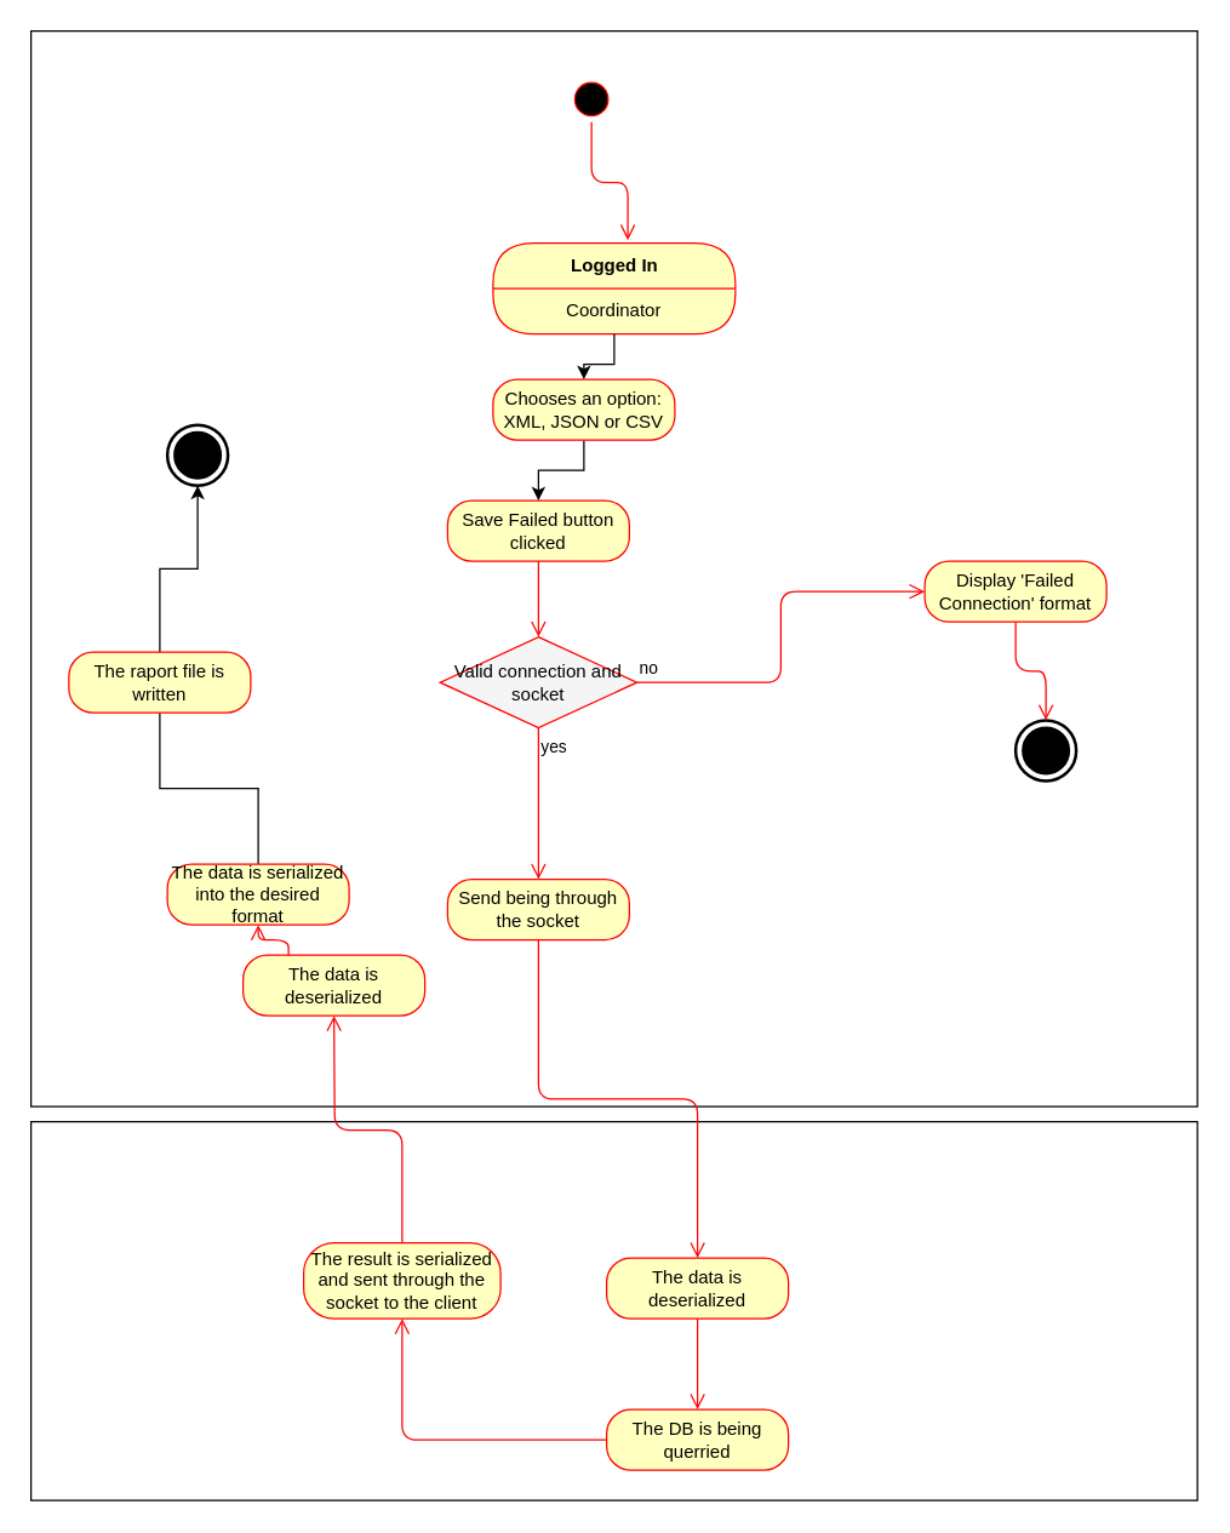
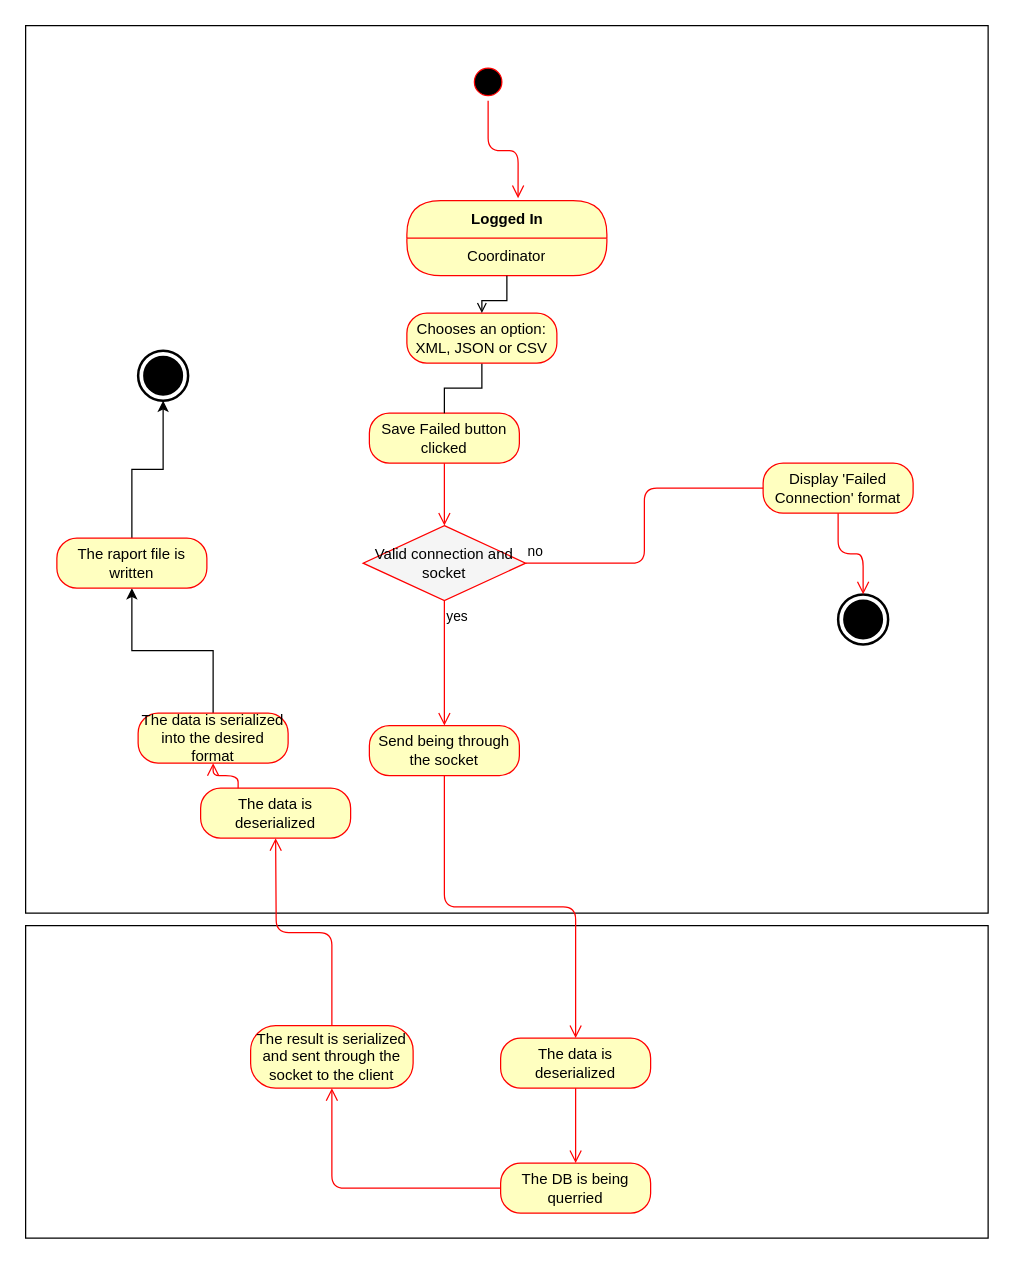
- <mxCell id="31" style="edgeStyle=orthogonalEdgeStyle;rounded=0;orthogonalLoop=1;jettySize=auto;html=1;exitX=0.5;exitY=1;exitDx=0;exitDy=0;" edge="1" parent="1" source="21" target="30"><mxGeometry relative="1" as="geometry" /></mxCell>
+ <mxCell id="31" style="edgeStyle=orthogonalEdgeStyle;rounded=0;orthogonalLoop=1;jettySize=auto;html=1;exitX=0.5;exitY=1;exitDx=0;exitDy=0;endArrow=open;" edge="1" parent="1" source="21" target="30"><mxGeometry relative="1" as="geometry" /></mxCell>
- <mxCell id="29" style="edgeStyle=orthogonalEdgeStyle;rounded=0;orthogonalLoop=1;jettySize=auto;html=1;exitX=0.5;exitY=1;exitDx=0;exitDy=0;entryX=0.5;entryY=0;entryDx=0;entryDy=0;" edge="1" parent="1" source="30" target="3"><mxGeometry relative="1" as="geometry" /></mxCell>
+ <mxCell id="29" style="edgeStyle=orthogonalEdgeStyle;rounded=0;orthogonalLoop=1;jettySize=auto;html=1;exitX=0.5;exitY=1;exitDx=0;exitDy=0;entryX=0.5;entryY=0;entryDx=0;entryDy=0;endArrow=none;" edge="1" parent="1" source="30" target="3"><mxGeometry relative="1" as="geometry" /></mxCell>
- <mxCell id="19" value="no" style="edgeStyle=orthogonalEdgeStyle;html=1;align=left;verticalAlign=bottom;endArrow=open;endSize=8;strokeColor=#ff0000;entryX=0;entryY=0.5;entryDx=0;entryDy=0;" edge="1" parent="1" source="18" target="25"><mxGeometry x="-1" relative="1" as="geometry"><mxPoint x="600" y="390" as="targetPoint" /></mxGeometry></mxCell>
+ <mxCell id="19" value="no" style="edgeStyle=orthogonalEdgeStyle;html=1;align=left;verticalAlign=bottom;endArrow=none;endSize=8;strokeColor=#ff0000;entryX=0;entryY=0.5;entryDx=0;entryDy=0;" edge="1" parent="1" source="18" target="25"><mxGeometry x="-1" relative="1" as="geometry"><mxPoint x="600" y="390" as="targetPoint" /></mxGeometry></mxCell>
- <mxCell id="15" style="edgeStyle=orthogonalEdgeStyle;rounded=0;orthogonalLoop=1;jettySize=auto;html=1;exitX=0.5;exitY=0;exitDx=0;exitDy=0;endArrow=none;" edge="1" parent="1" source="16" target="33"><mxGeometry relative="1" as="geometry" /></mxCell>
+ <mxCell id="15" style="edgeStyle=orthogonalEdgeStyle;rounded=0;orthogonalLoop=1;jettySize=auto;html=1;exitX=0.5;exitY=0;exitDx=0;exitDy=0;" edge="1" parent="1" source="16" target="33"><mxGeometry relative="1" as="geometry" /></mxCell>
